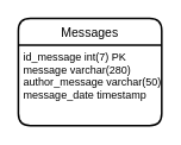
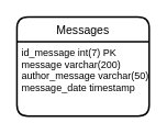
- <mxCell id="3" value="id_message int(7) PK&#10;message varchar(280)&#10;author_message varchar(50)&#10;message_date timestamp" style="align=left;strokeColor=none;fillColor=none;spacingLeft=4;fontSize=12;verticalAlign=top;resizable=0;rotatable=0;part=1;" vertex="1" parent="2"><mxGeometry y="30" width="160" height="90" as="geometry" /></mxCell>
+ <mxCell id="3" value="id_message int(7) PK&#10;message varchar(200)&#10;author_message varchar(50)&#10;message_date timestamp" style="align=left;strokeColor=none;fillColor=none;spacingLeft=4;fontSize=12;verticalAlign=top;resizable=0;rotatable=0;part=1;" vertex="1" parent="2"><mxGeometry y="30" width="160" height="90" as="geometry" /></mxCell>
